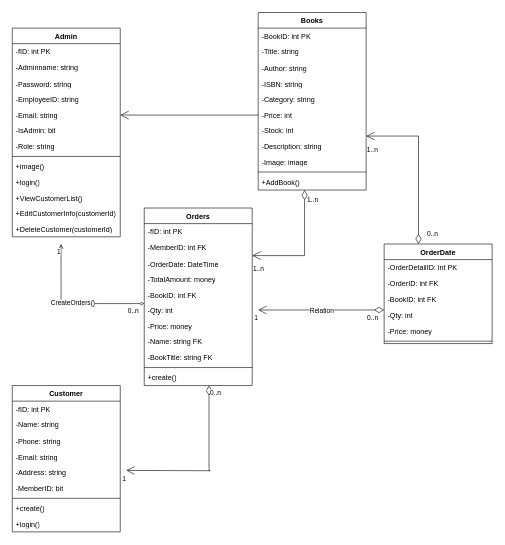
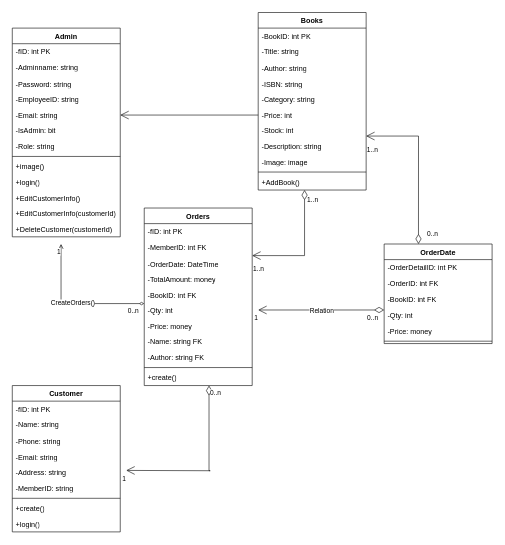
- <mxCell id="13" value="&lt;div&gt;+ViewCustomerList()&lt;/div&gt;&lt;div&gt;&lt;br&gt;&lt;/div&gt;" style="text;strokeColor=none;fillColor=none;align=left;verticalAlign=top;spacingLeft=4;spacingRight=4;overflow=hidden;rotatable=0;points=[[0,0.5],[1,0.5]];portConstraint=eastwest;whiteSpace=wrap;html=1;" vertex="1" parent="2"><mxGeometry y="270" width="180" height="26" as="geometry" /></mxCell>
+ <mxCell id="13" value="&lt;div&gt;+EditCustomerInfo()&lt;/div&gt;&lt;div&gt;&lt;br&gt;&lt;/div&gt;" style="text;strokeColor=none;fillColor=none;align=left;verticalAlign=top;spacingLeft=4;spacingRight=4;overflow=hidden;rotatable=0;points=[[0,0.5],[1,0.5]];portConstraint=eastwest;whiteSpace=wrap;html=1;" vertex="1" parent="2"><mxGeometry y="270" width="180" height="26" as="geometry" /></mxCell>
- <mxCell id="38" value="-BookTitle: string FK" style="text;strokeColor=none;fillColor=none;align=left;verticalAlign=top;spacingLeft=4;spacingRight=4;overflow=hidden;rotatable=0;points=[[0,0.5],[1,0.5]];portConstraint=eastwest;whiteSpace=wrap;html=1;" vertex="1" parent="29"><mxGeometry y="236" width="180" height="26" as="geometry" /></mxCell>
+ <mxCell id="38" value="-Author: string FK" style="text;strokeColor=none;fillColor=none;align=left;verticalAlign=top;spacingLeft=4;spacingRight=4;overflow=hidden;rotatable=0;points=[[0,0.5],[1,0.5]];portConstraint=eastwest;whiteSpace=wrap;html=1;" vertex="1" parent="29"><mxGeometry y="236" width="180" height="26" as="geometry" /></mxCell>
- <mxCell id="53" value="-MemberID: bit" style="text;strokeColor=none;fillColor=none;align=left;verticalAlign=top;spacingLeft=4;spacingRight=4;overflow=hidden;rotatable=0;points=[[0,0.5],[1,0.5]];portConstraint=eastwest;whiteSpace=wrap;html=1;" parent="47" vertex="1"><mxGeometry y="158" width="180" height="26" as="geometry" /></mxCell>
+ <mxCell id="53" value="-MemberID: string" style="text;strokeColor=none;fillColor=none;align=left;verticalAlign=top;spacingLeft=4;spacingRight=4;overflow=hidden;rotatable=0;points=[[0,0.5],[1,0.5]];portConstraint=eastwest;whiteSpace=wrap;html=1;" parent="47" vertex="1"><mxGeometry y="158" width="180" height="26" as="geometry" /></mxCell>
